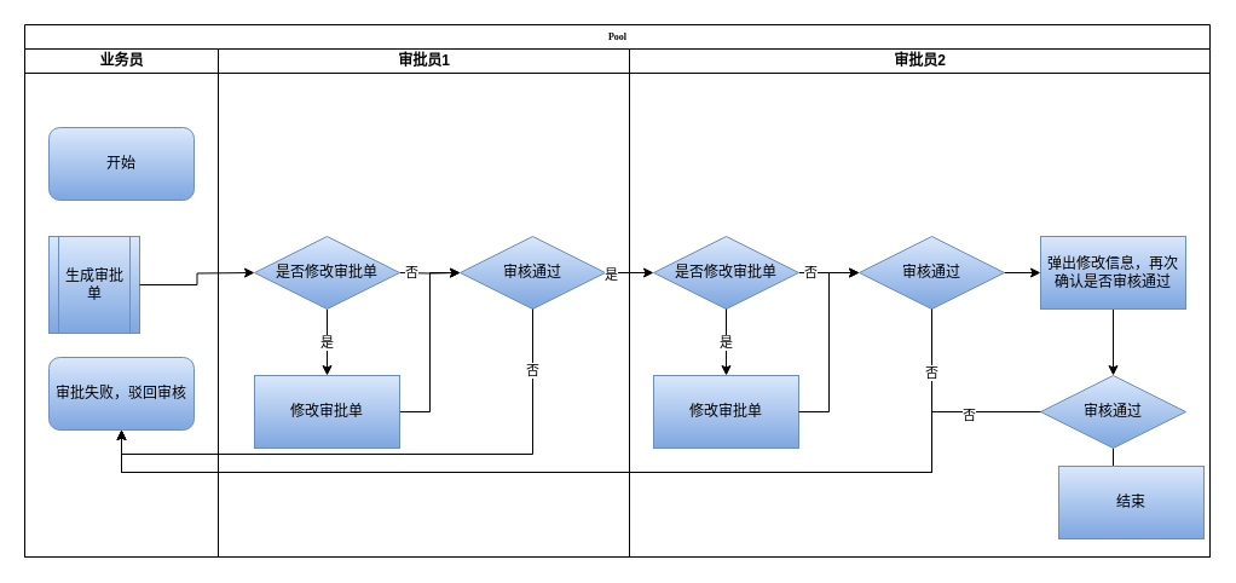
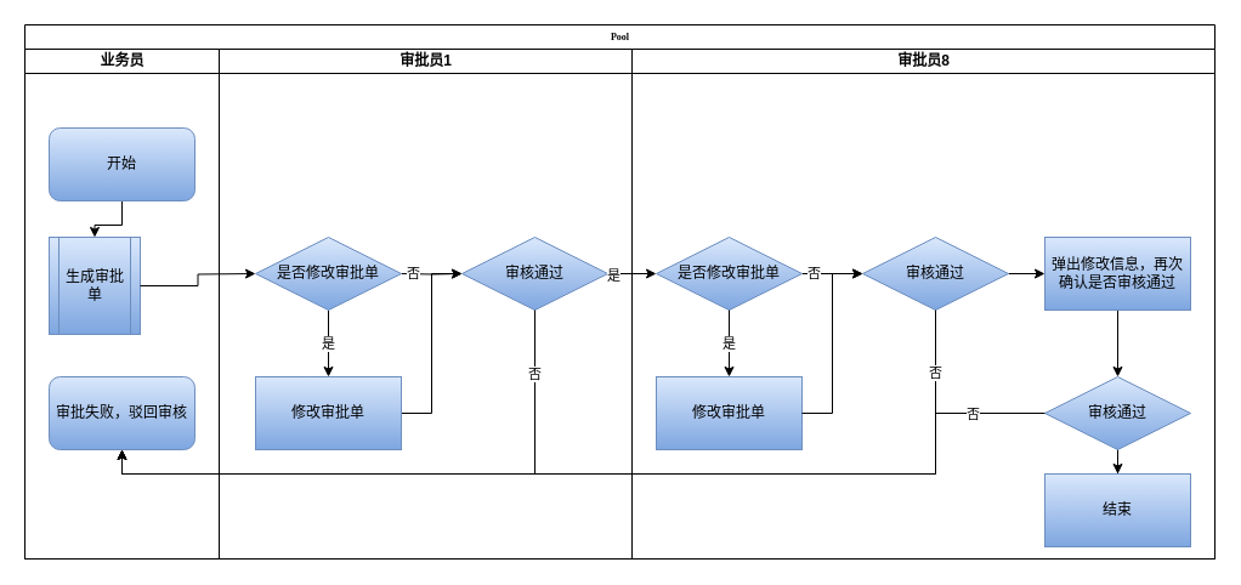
- <mxCell id="15" value="审批员2" style="swimlane;html=1;startSize=20;" parent="2" vertex="1"><mxGeometry x="500" y="20" width="480" height="420" as="geometry" /></mxCell>
+ <mxCell id="15" value="审批员8" style="swimlane;html=1;startSize=20;" parent="2" vertex="1"><mxGeometry x="500" y="20" width="480" height="420" as="geometry" /></mxCell>
+ <mxCell id="5" style="edgeStyle=orthogonalEdgeStyle;rounded=0;orthogonalLoop=1;jettySize=auto;html=1;entryX=0.5;entryY=0;entryDx=0;entryDy=0;" edge="1" parent="3" source="6" target="4"><mxGeometry relative="1" as="geometry" /></mxCell>
- <mxCell id="7" value="审批失败，驳回审核" style="rounded=1;whiteSpace=wrap;html=1;fillColor=#dae8fc;gradientColor=#7ea6e0;strokeColor=#6c8ebf;" vertex="1" parent="3"><mxGeometry x="20" y="255" width="120" height="60" as="geometry" /></mxCell>
+ <mxCell id="7" value="审批失败，驳回审核" style="rounded=1;whiteSpace=wrap;html=1;fillColor=#dae8fc;gradientColor=#7ea6e0;strokeColor=#6c8ebf;" vertex="1" parent="3"><mxGeometry x="20" y="270" width="120" height="60" as="geometry" /></mxCell>
- <mxCell id="27" value="结束" style="whiteSpace=wrap;html=1;fillColor=#dae8fc;gradientColor=#7ea6e0;strokeColor=#6c8ebf;" vertex="1" parent="15"><mxGeometry x="355" y="345" width="120" height="60" as="geometry" /></mxCell>
+ <mxCell id="27" value="结束" style="whiteSpace=wrap;html=1;fillColor=#dae8fc;gradientColor=#7ea6e0;strokeColor=#6c8ebf;" vertex="1" parent="15"><mxGeometry x="340" y="350" width="120" height="60" as="geometry" /></mxCell>
